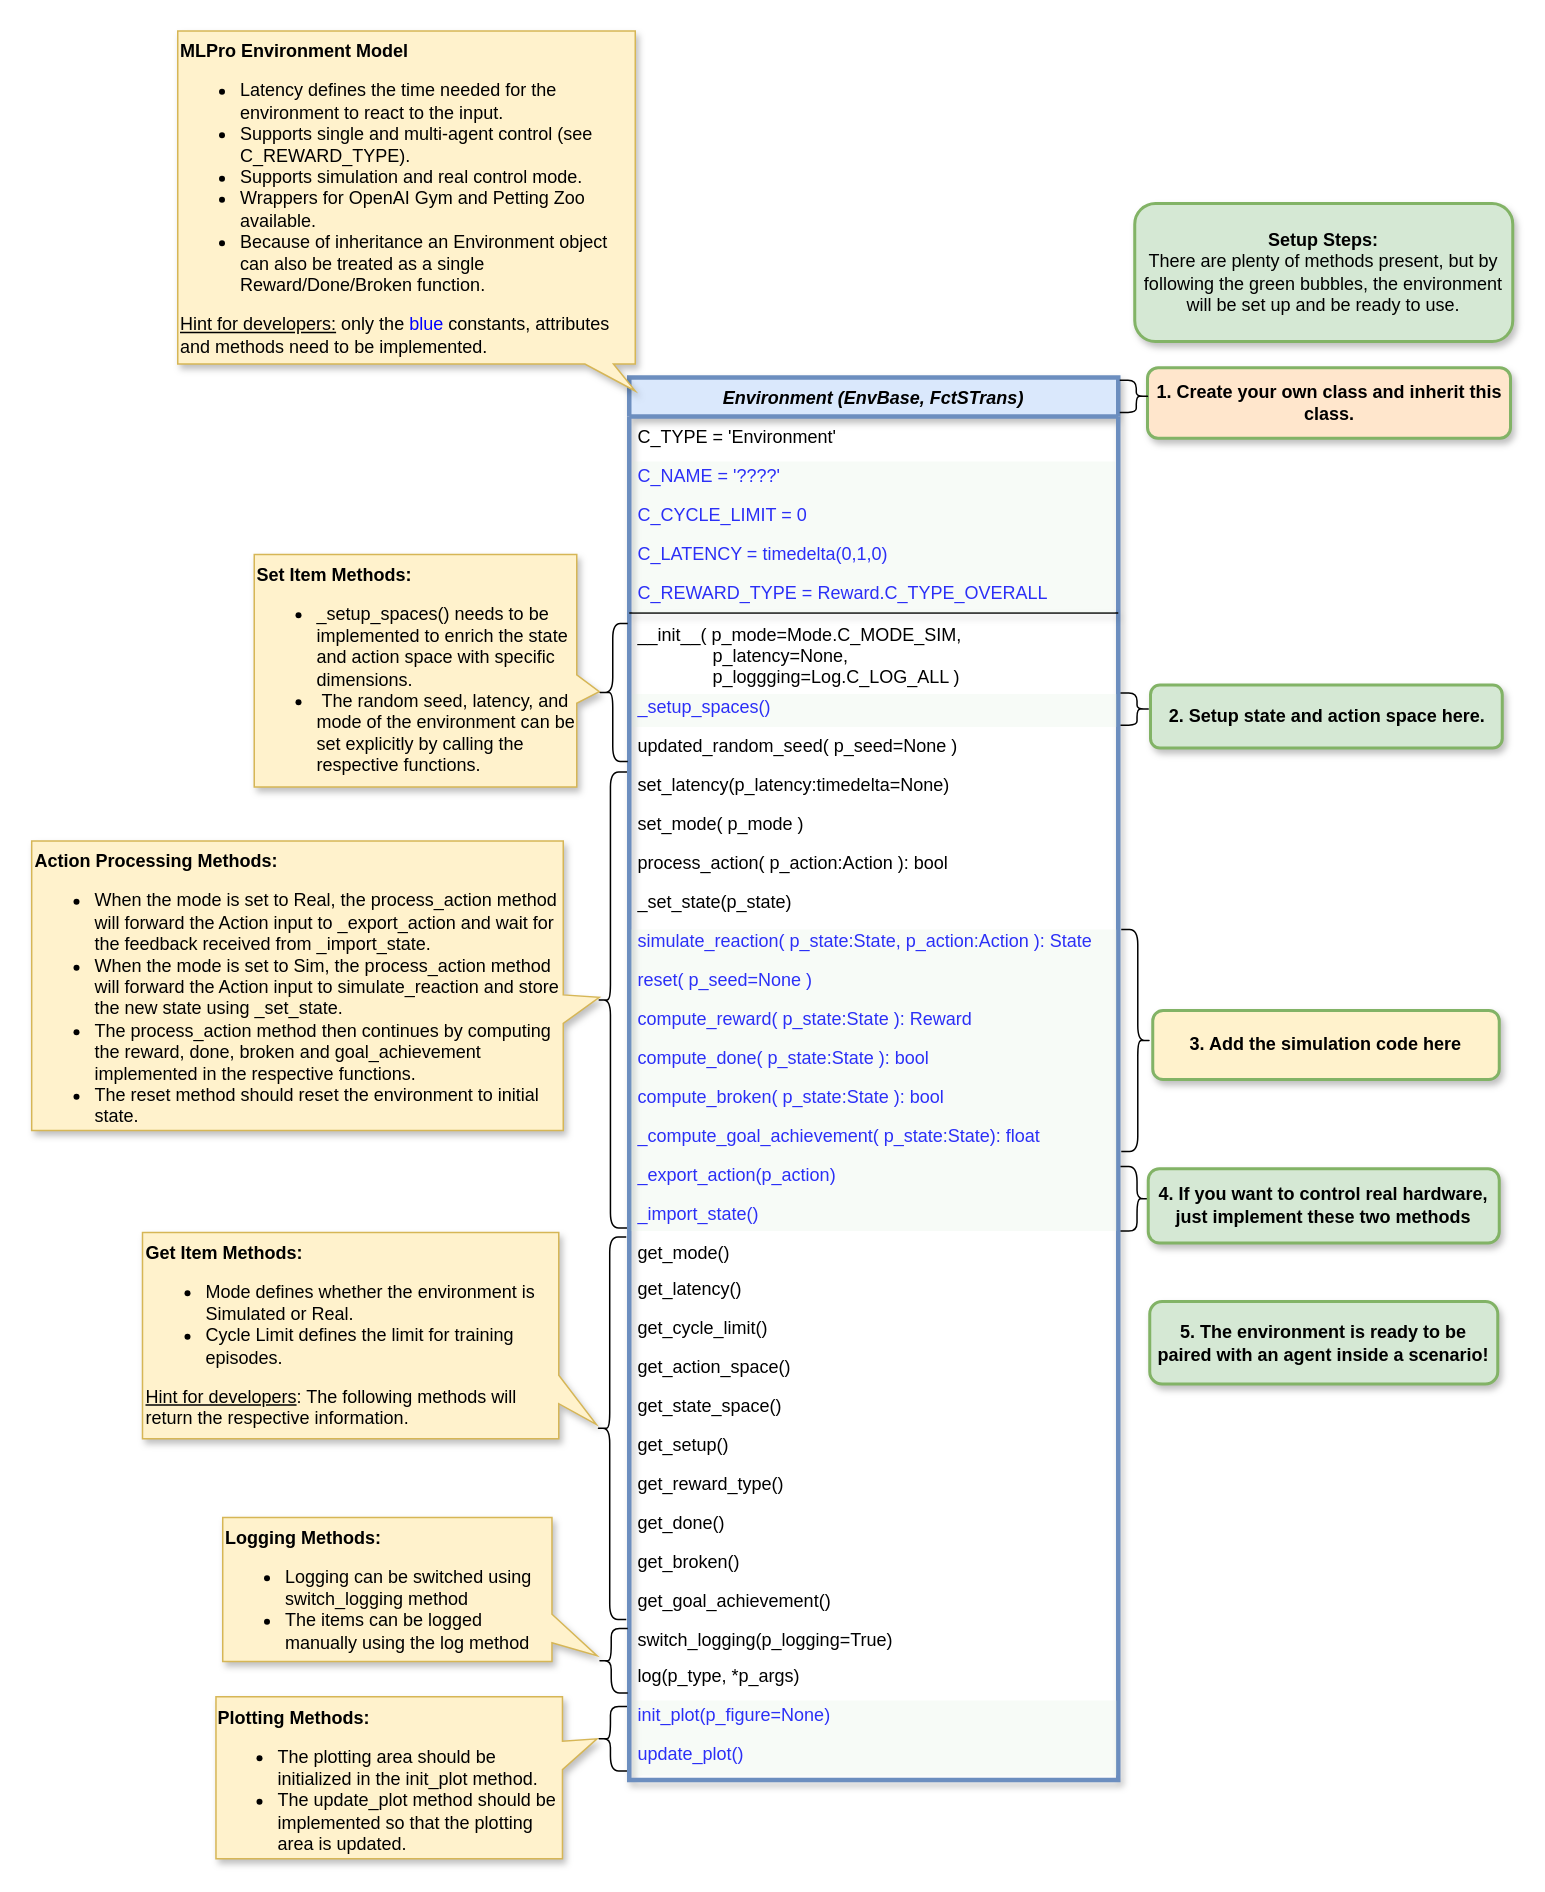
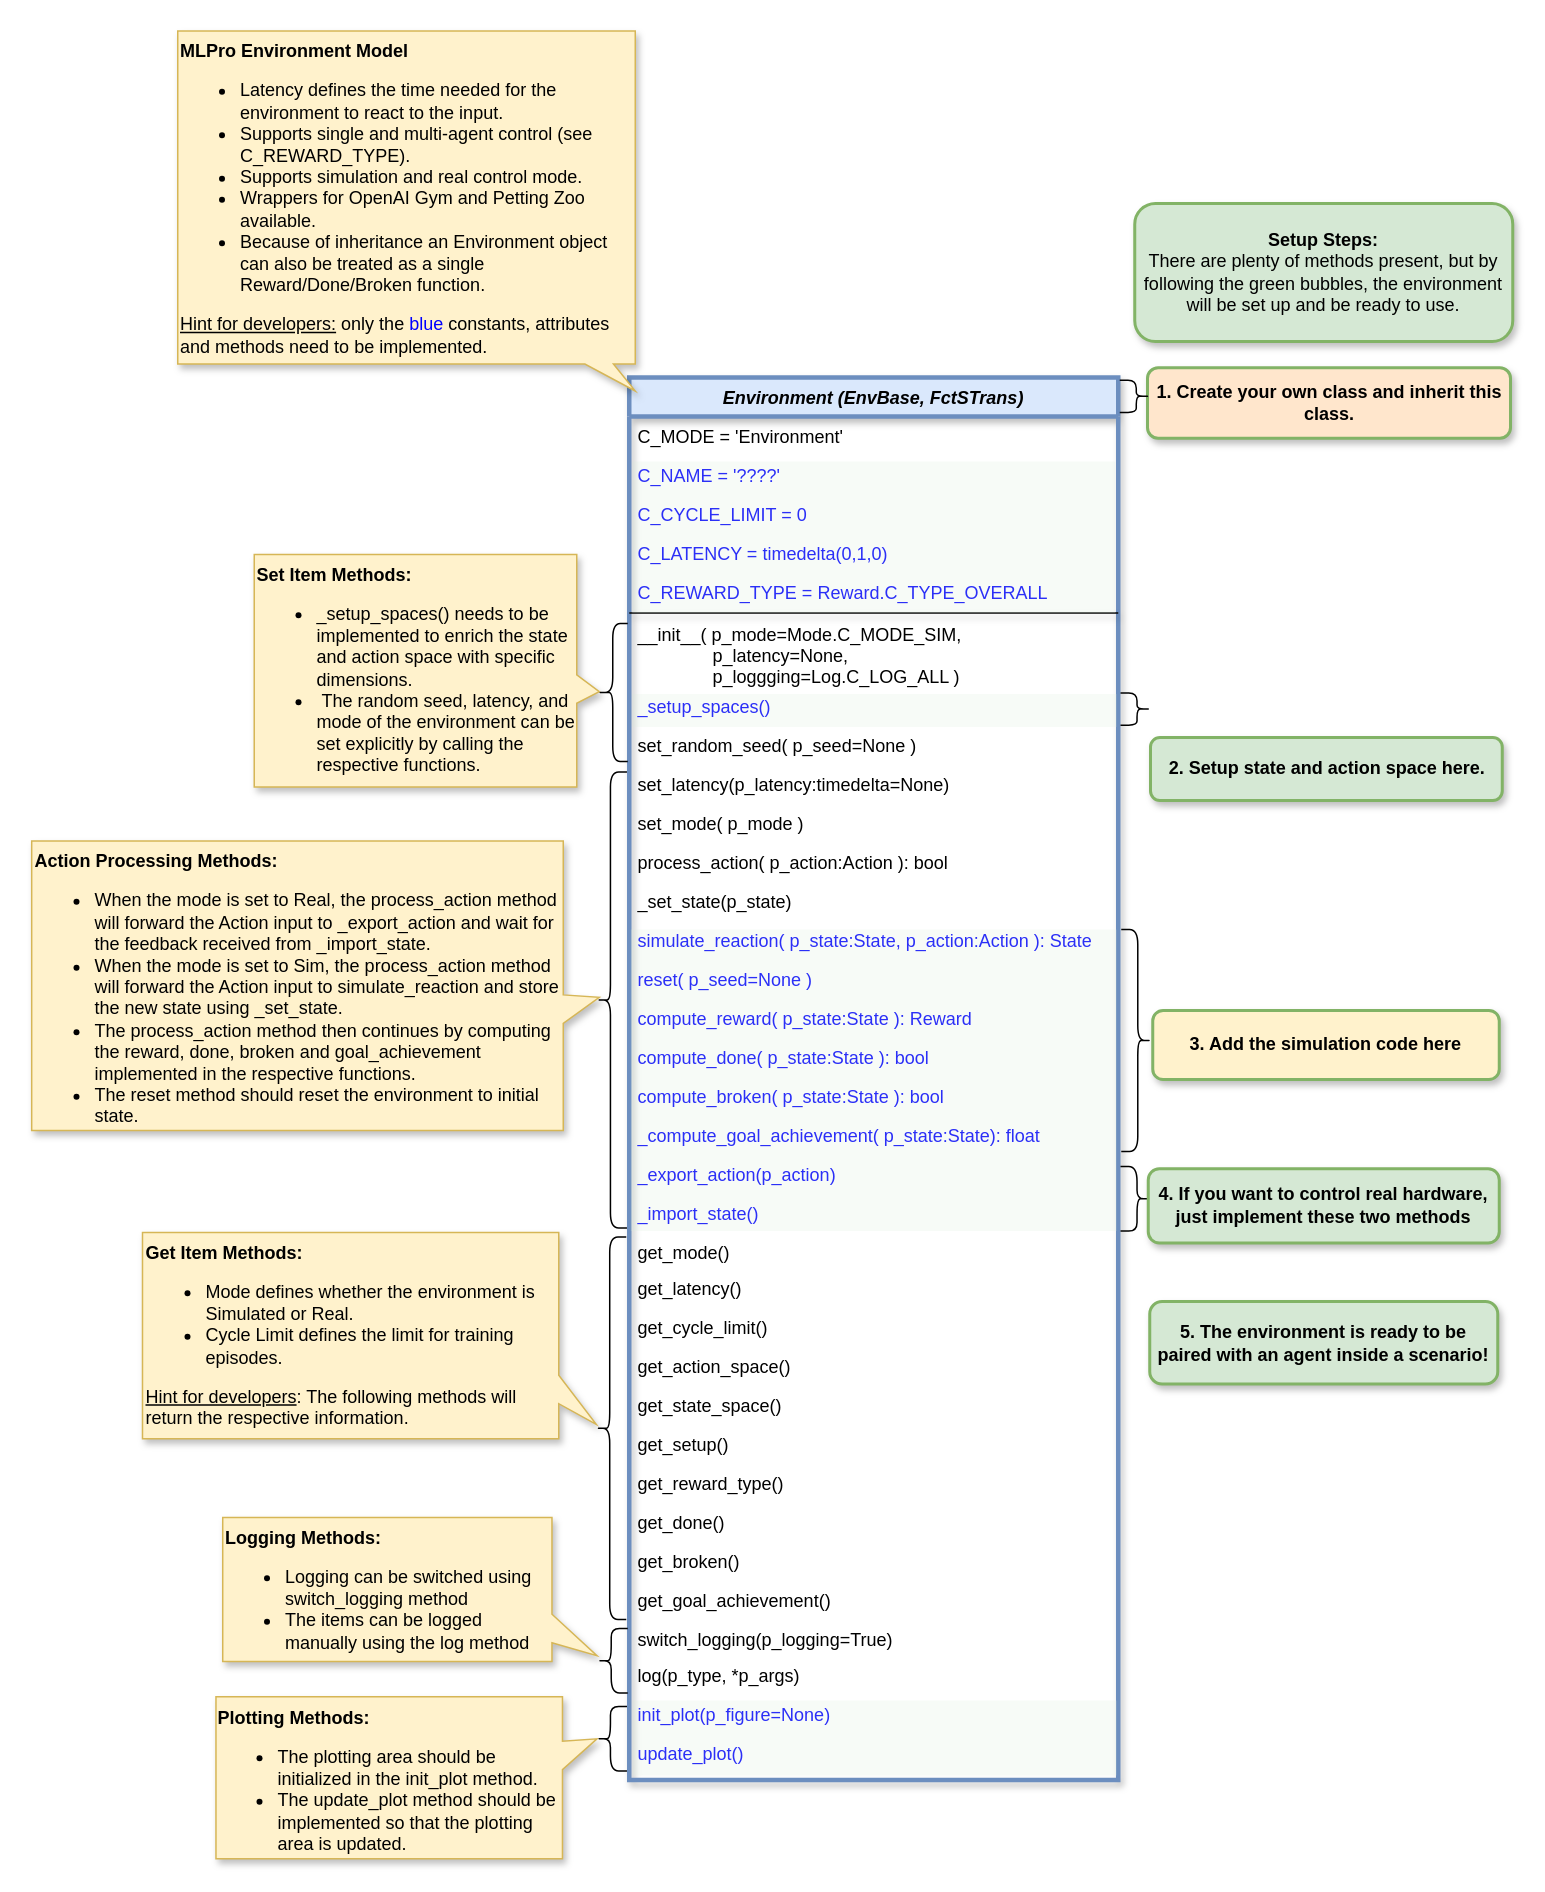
- <mxCell id="3" value="C_TYPE = 'Environment'" style="text;align=left;verticalAlign=top;spacingLeft=4;spacingRight=4;overflow=hidden;rotatable=0;points=[[0,0.5],[1,0.5]];portConstraint=eastwest;shadow=1;" parent="2" vertex="1"><mxGeometry y="26" width="326" height="26" as="geometry" /></mxCell>
+ <mxCell id="3" value="C_MODE = 'Environment'" style="text;align=left;verticalAlign=top;spacingLeft=4;spacingRight=4;overflow=hidden;rotatable=0;points=[[0,0.5],[1,0.5]];portConstraint=eastwest;shadow=1;" parent="2" vertex="1"><mxGeometry y="26" width="326" height="26" as="geometry" /></mxCell>
- <mxCell id="40" value="&lt;b style=&quot;text-align: left&quot;&gt;2. Setup state and action space here.&lt;/b&gt;" style="rounded=1;whiteSpace=wrap;html=1;strokeColor=#82b366;strokeWidth=2;align=center;fillColor=#d5e8d4;shadow=1;" parent="1" vertex="1"><mxGeometry x="766.5" y="456" width="234.5" height="42" as="geometry" /></mxCell>
+ <mxCell id="40" value="&lt;b style=&quot;text-align: left&quot;&gt;2. Setup state and action space here.&lt;/b&gt;" style="rounded=1;whiteSpace=wrap;html=1;strokeColor=#82b366;strokeWidth=2;align=center;fillColor=#d5e8d4;shadow=1;" parent="1" vertex="1"><mxGeometry x="766.5" y="491" width="234.5" height="42" as="geometry" /></mxCell>
- <mxCell id="11" value="updated_random_seed( p_seed=None )" style="text;align=left;verticalAlign=top;spacingLeft=4;spacingRight=4;overflow=hidden;rotatable=0;points=[[0,0.5],[1,0.5]];portConstraint=eastwest;shadow=1;" parent="2" vertex="1"><mxGeometry y="232" width="326" height="26" as="geometry" /></mxCell>
+ <mxCell id="11" value="set_random_seed( p_seed=None )" style="text;align=left;verticalAlign=top;spacingLeft=4;spacingRight=4;overflow=hidden;rotatable=0;points=[[0,0.5],[1,0.5]];portConstraint=eastwest;shadow=1;" parent="2" vertex="1"><mxGeometry y="232" width="326" height="26" as="geometry" /></mxCell>
